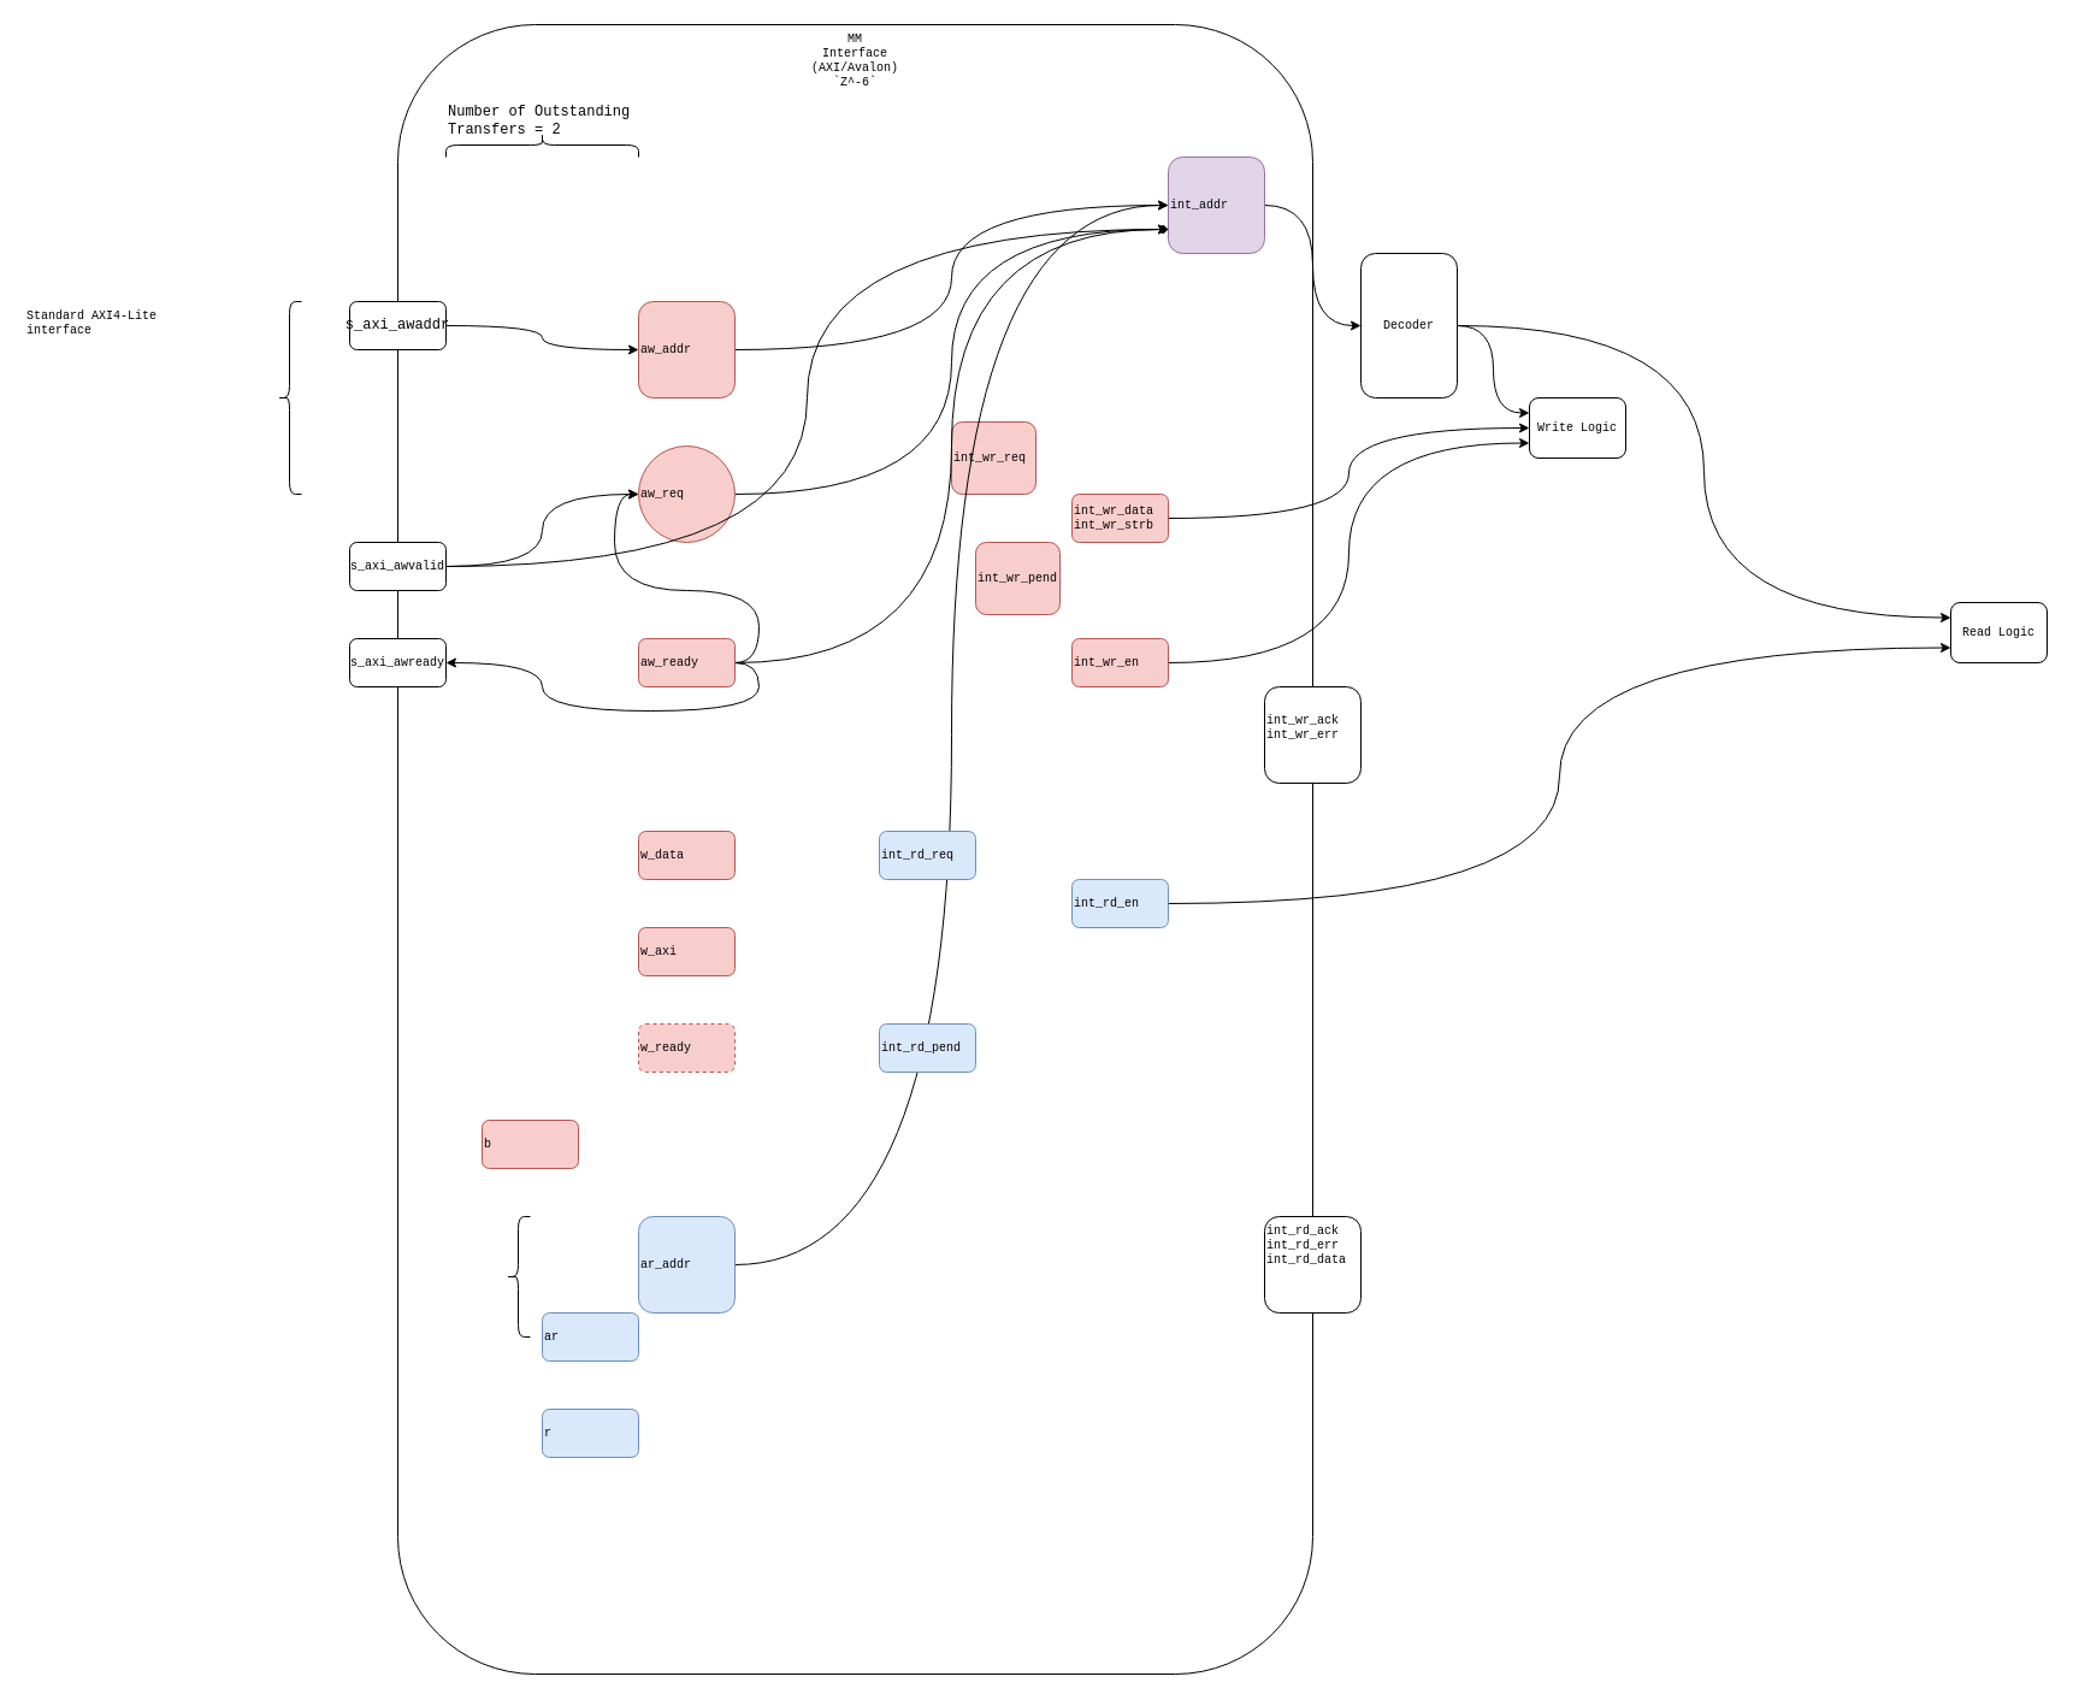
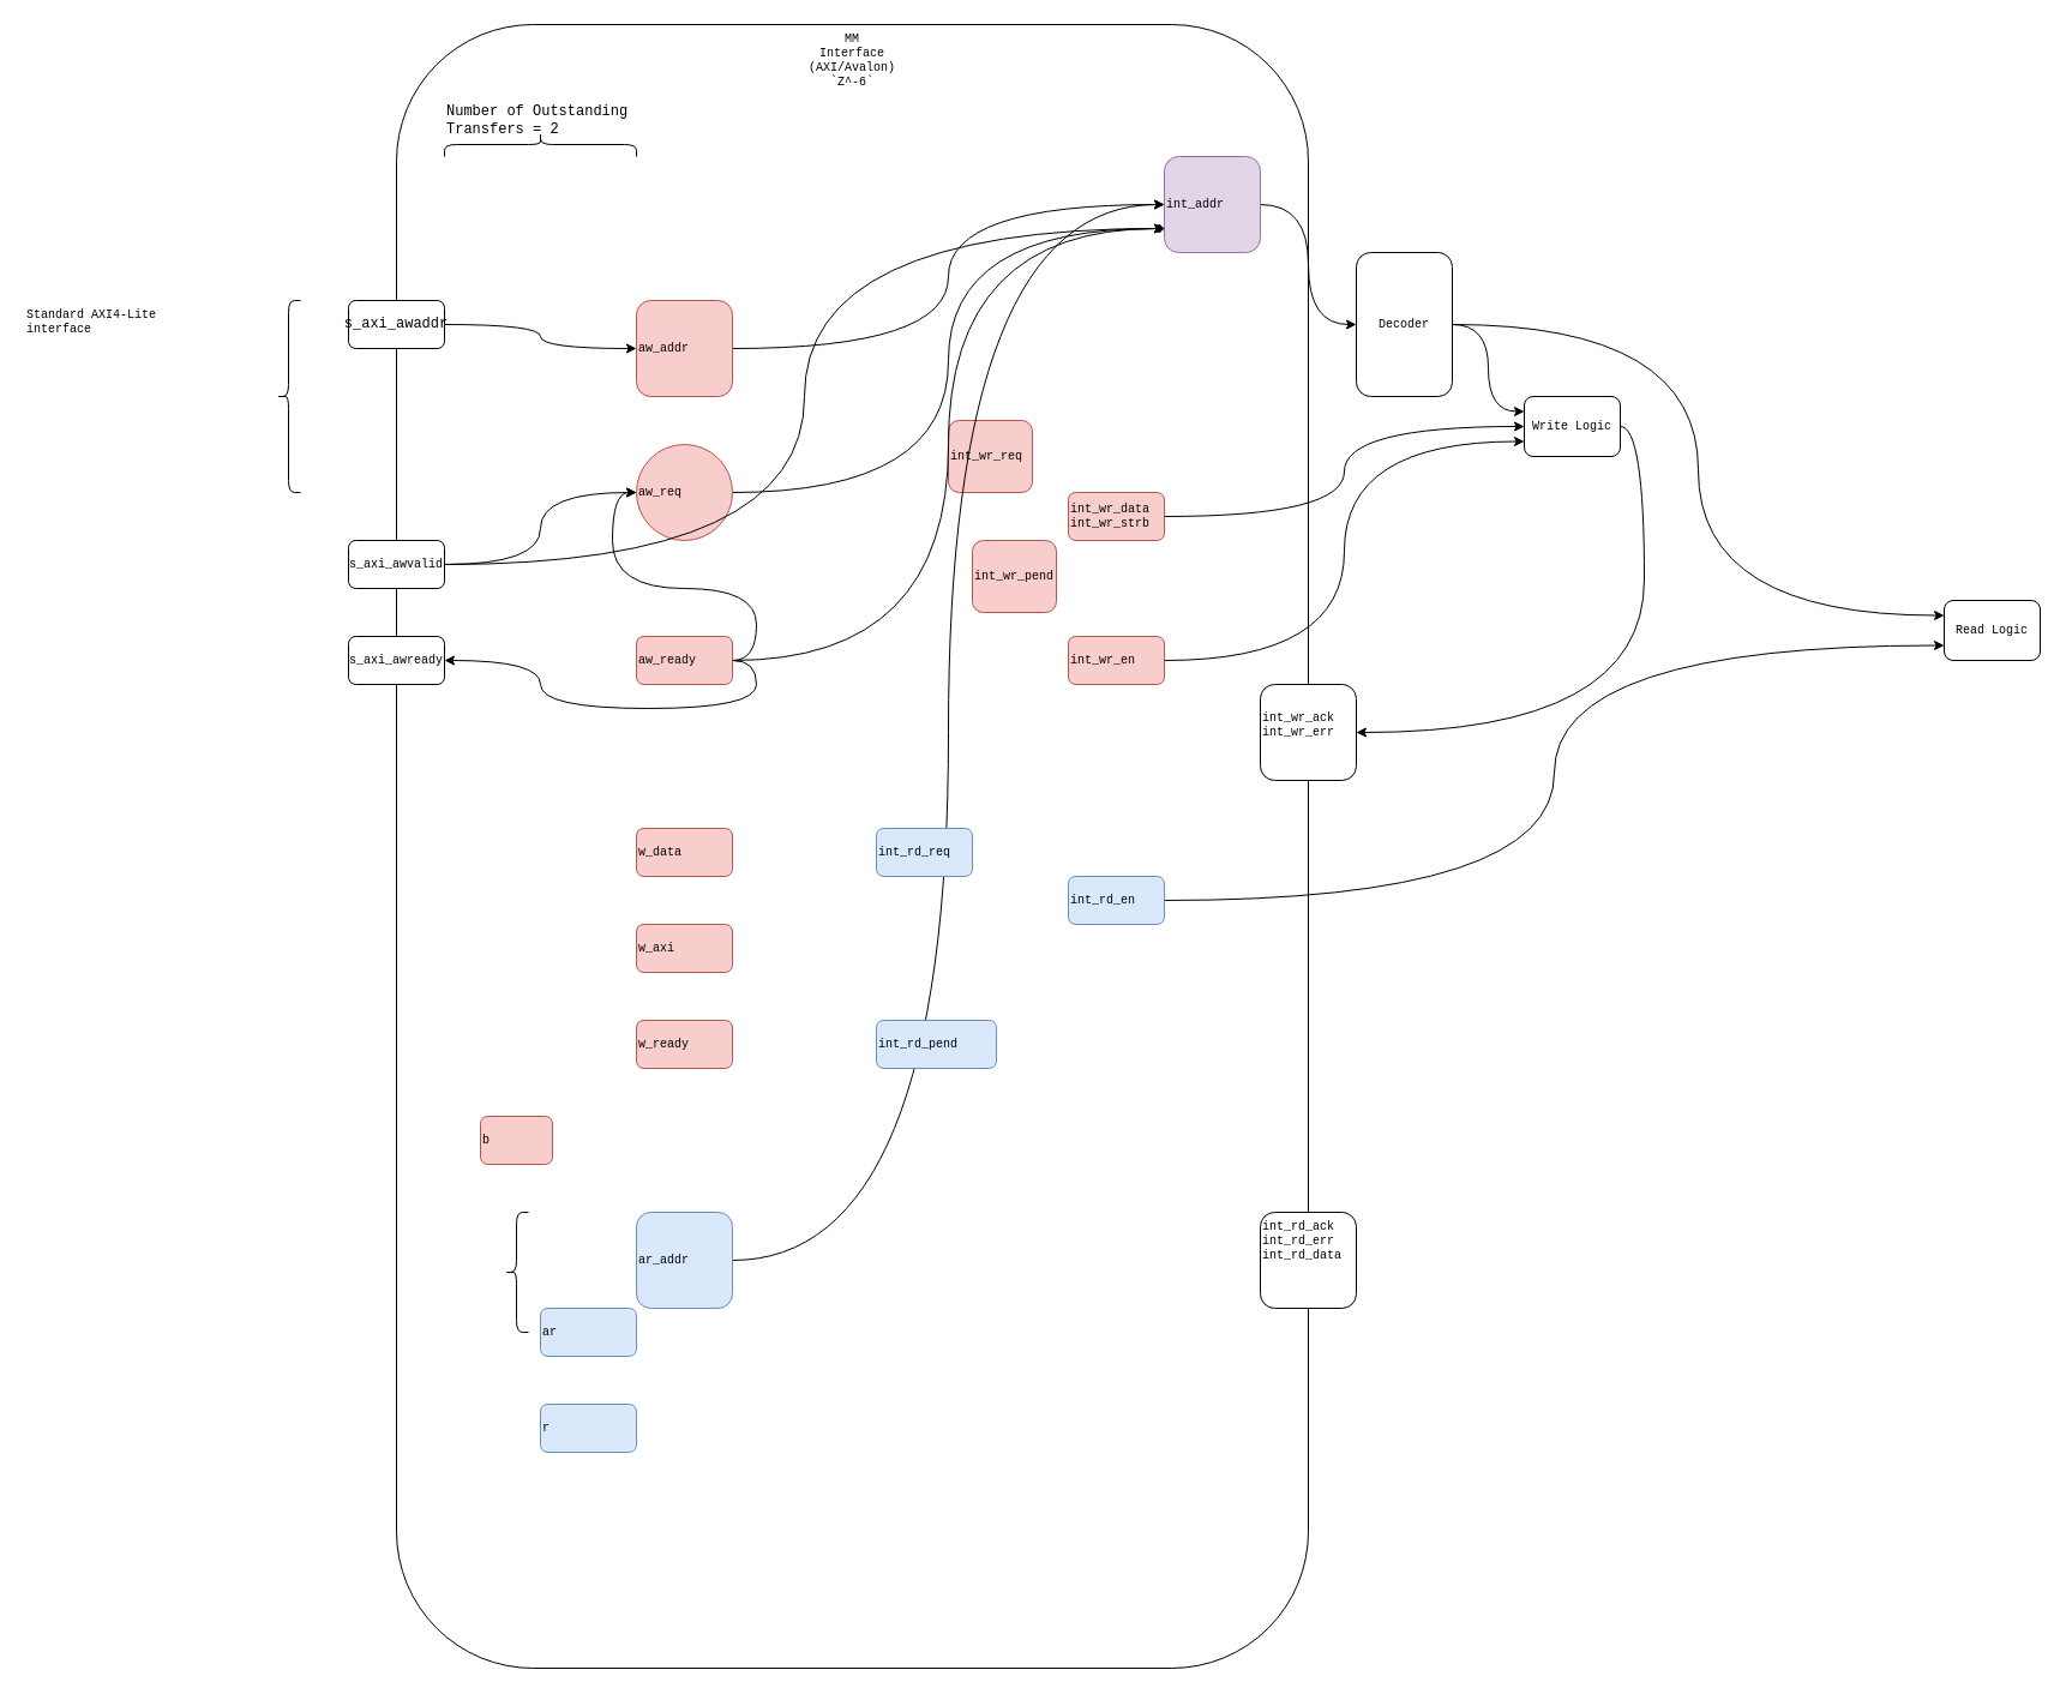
+ <mxCell id="7" style="edgeStyle=orthogonalEdgeStyle;rounded=1;orthogonalLoop=1;jettySize=auto;html=1;exitX=1;exitY=0.5;exitDx=0;exitDy=0;entryX=1;entryY=0.5;entryDx=0;entryDy=0;curved=1;fontFamily=Courier New;shadow=0;" parent="1" source="8" target="12" edge="1"><mxGeometry relative="1" as="geometry" /></mxCell>
- <mxCell id="47" value="w_ready" style="rounded=1;whiteSpace=wrap;html=1;align=left;verticalAlign=middle;fillColor=#f8cecc;strokeColor=#b85450;labelBackgroundColor=none;fontFamily=Courier New;fontSize=10;shadow=0;dashed=1;" vertex="1" parent="1"><mxGeometry x="530" y="850" width="80" height="40" as="geometry" /></mxCell>
+ <mxCell id="47" value="w_ready" style="rounded=1;whiteSpace=wrap;html=1;align=left;verticalAlign=middle;fillColor=#f8cecc;strokeColor=#b85450;labelBackgroundColor=none;fontFamily=Courier New;fontSize=10;shadow=0;" vertex="1" parent="1"><mxGeometry x="530" y="850" width="80" height="40" as="geometry" /></mxCell>
- <mxCell id="45" value="int_rd_pend" style="text;whiteSpace=wrap;html=1;fillColor=#dae8fc;strokeColor=#6c8ebf;rounded=1;labelBackgroundColor=none;fontFamily=Courier New;fontSize=10;align=left;verticalAlign=middle;shadow=0;" vertex="1" parent="1"><mxGeometry x="730" y="850" width="80" height="40" as="geometry" /></mxCell>
+ <mxCell id="45" value="int_rd_pend" style="text;whiteSpace=wrap;html=1;fillColor=#dae8fc;strokeColor=#6c8ebf;rounded=1;labelBackgroundColor=none;fontFamily=Courier New;fontSize=10;align=left;verticalAlign=middle;shadow=0;" vertex="1" parent="1"><mxGeometry x="730" y="850" width="100" height="40" as="geometry" /></mxCell>
- <mxCell id="16" value="b" style="rounded=1;whiteSpace=wrap;html=1;align=left;verticalAlign=middle;fillColor=#f8cecc;strokeColor=#b85450;labelBackgroundColor=none;fontFamily=Courier New;fontSize=10;shadow=0;" parent="1" vertex="1"><mxGeometry x="400" y="930" width="80" height="40" as="geometry" /></mxCell>
+ <mxCell id="16" value="b" style="rounded=1;whiteSpace=wrap;html=1;align=left;verticalAlign=middle;fillColor=#f8cecc;strokeColor=#b85450;labelBackgroundColor=none;fontFamily=Courier New;fontSize=10;shadow=0;" parent="1" vertex="1"><mxGeometry x="400" y="930" width="60" height="40" as="geometry" /></mxCell>
